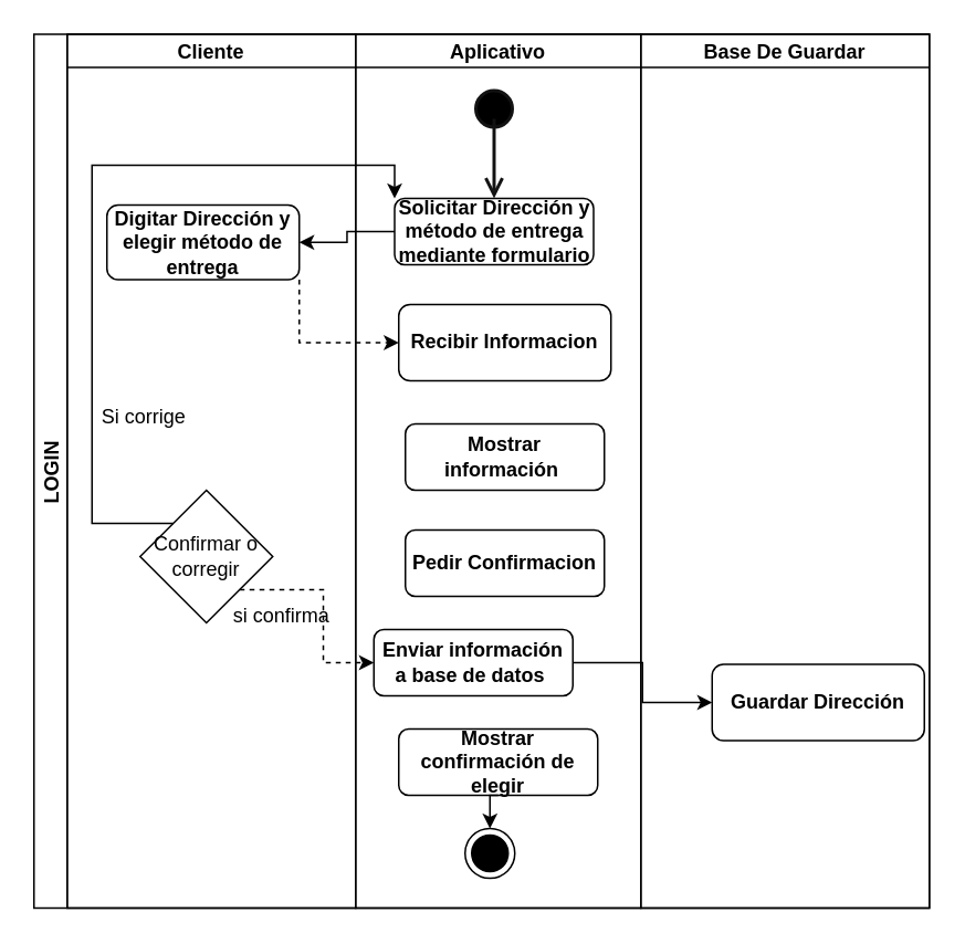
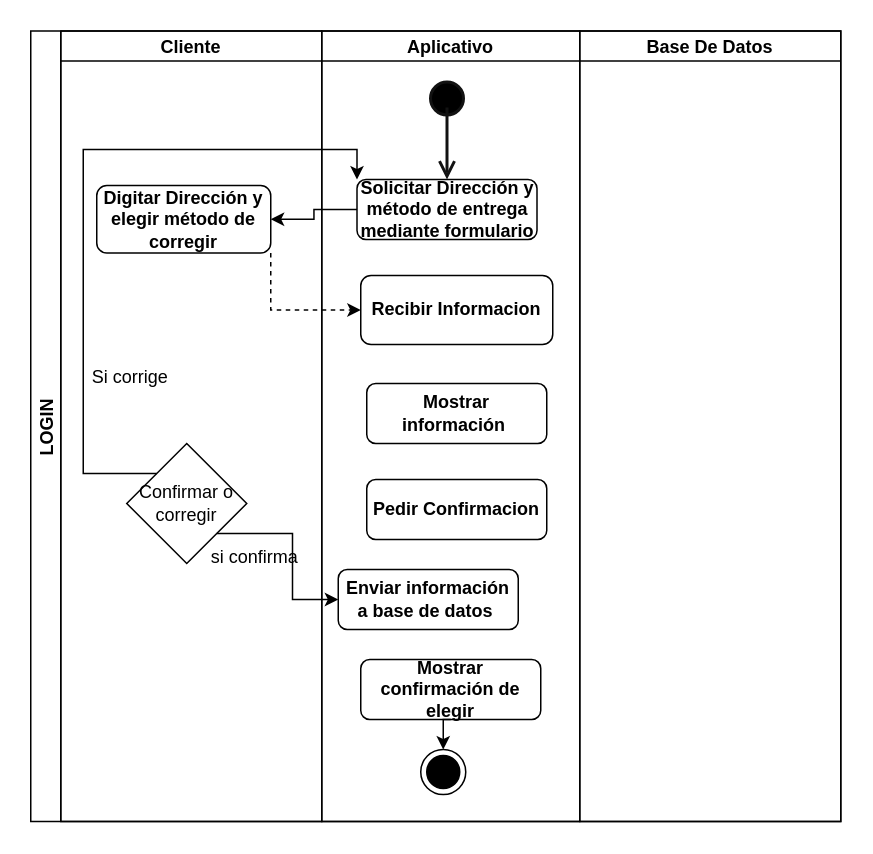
- <mxCell id="19" value="Base De Guardar" style="swimlane;startSize=20;fillColor=none;" vertex="1" parent="2"><mxGeometry x="366" width="174" height="527" as="geometry" /></mxCell>
+ <mxCell id="19" value="Base De Datos" style="swimlane;startSize=20;fillColor=none;" vertex="1" parent="2"><mxGeometry x="366" width="174" height="527" as="geometry" /></mxCell>
- <mxCell id="4" value="&lt;b&gt;Digitar Dirección y elegir método de entrega&lt;/b&gt;" style="rounded=1;whiteSpace=wrap;html=1;fontSize=12;glass=0;strokeWidth=1;shadow=0;fillColor=none;" vertex="1" parent="3"><mxGeometry x="24" y="103" width="116" height="45" as="geometry" /></mxCell>
+ <mxCell id="4" value="&lt;b&gt;Digitar Dirección y elegir método de corregir&lt;/b&gt;" style="rounded=1;whiteSpace=wrap;html=1;fontSize=12;glass=0;strokeWidth=1;shadow=0;fillColor=none;" vertex="1" parent="3"><mxGeometry x="24" y="103" width="116" height="45" as="geometry" /></mxCell>
- <mxCell id="23" style="edgeStyle=orthogonalEdgeStyle;rounded=0;orthogonalLoop=1;jettySize=auto;html=1;exitX=1;exitY=1;exitDx=0;exitDy=0;entryX=0;entryY=0.5;entryDx=0;entryDy=0;dashed=1;" edge="1" parent="2" source="5" target="15"><mxGeometry relative="1" as="geometry" /></mxCell>
+ <mxCell id="23" style="edgeStyle=orthogonalEdgeStyle;rounded=0;orthogonalLoop=1;jettySize=auto;html=1;exitX=1;exitY=1;exitDx=0;exitDy=0;entryX=0;entryY=0.5;entryDx=0;entryDy=0;" edge="1" parent="2" source="5" target="15"><mxGeometry relative="1" as="geometry" /></mxCell>
- <mxCell id="24" style="edgeStyle=orthogonalEdgeStyle;rounded=0;orthogonalLoop=1;jettySize=auto;html=1;exitX=1;exitY=0.5;exitDx=0;exitDy=0;entryX=0;entryY=0.5;entryDx=0;entryDy=0;" edge="1" parent="2" source="15" target="20"><mxGeometry relative="1" as="geometry" /></mxCell>
- <mxCell id="20" value="&lt;b&gt;Guardar Dirección&lt;/b&gt;" style="rounded=1;whiteSpace=wrap;html=1;fontSize=12;glass=0;strokeWidth=1;shadow=0;fillColor=none;" vertex="1" parent="19"><mxGeometry x="43" y="380" width="128" height="46" as="geometry" /></mxCell>
